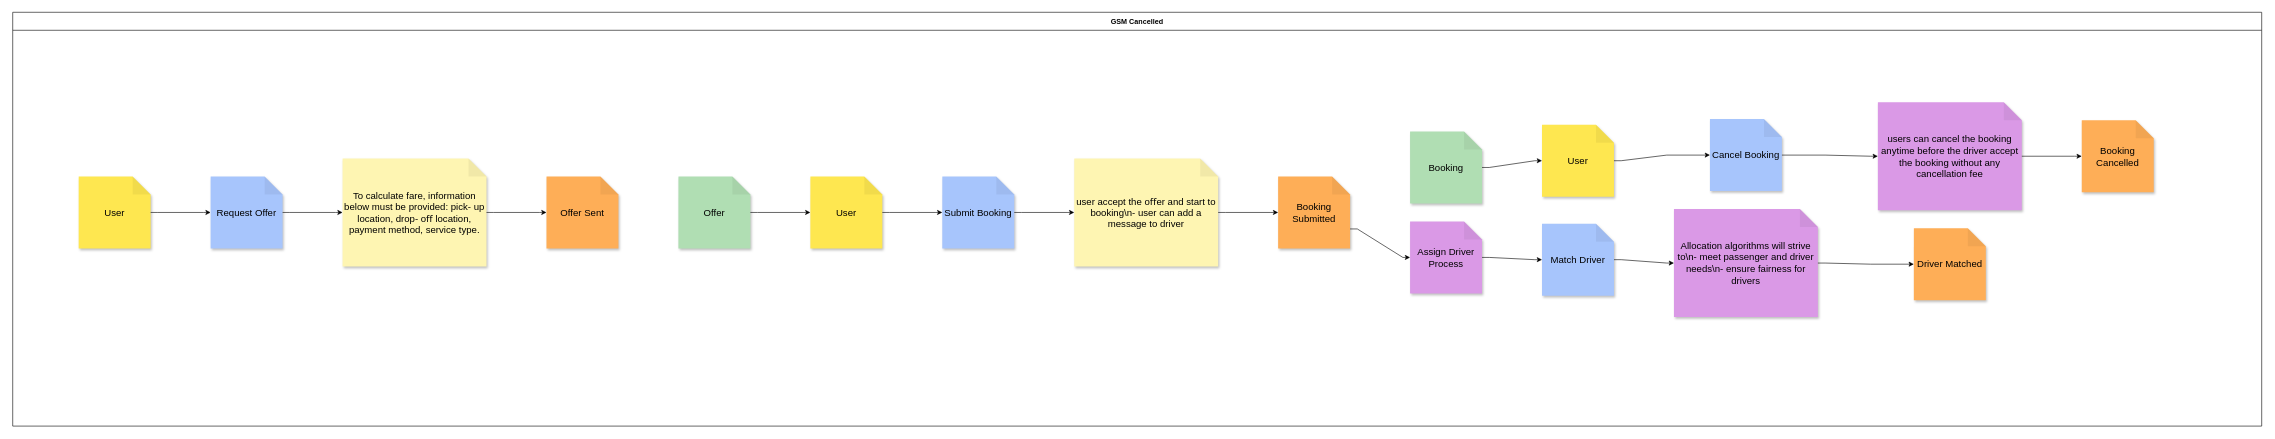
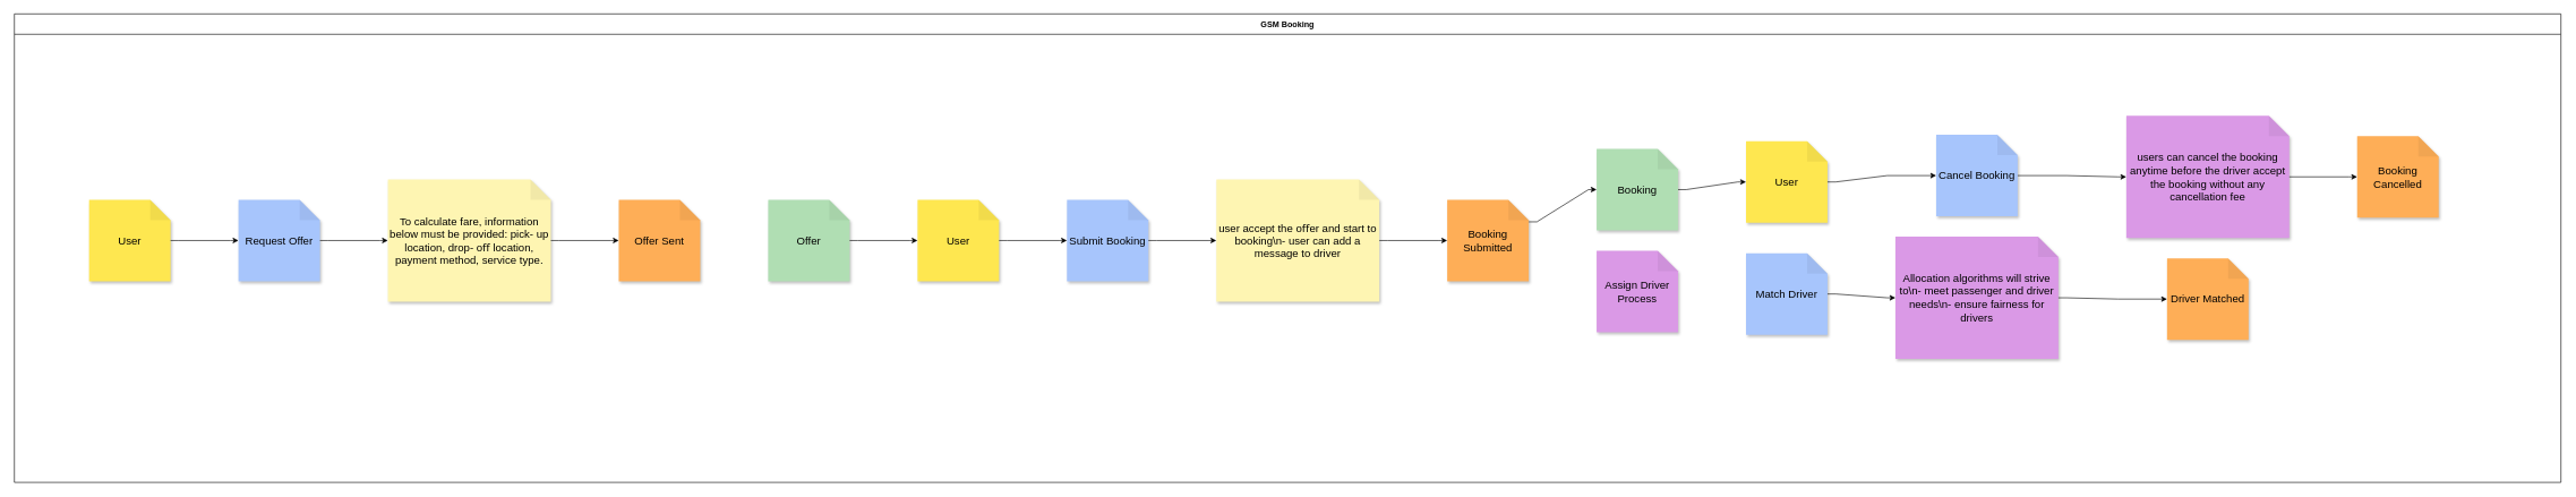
- <mxCell id="2" value="GSM Cancelled" style="swimlane;startSize=30;horizontal=1;" parent="1" vertex="1"><mxGeometry y="20" width="3750" height="690" as="geometry" x="20" /></mxCell>
+ <mxCell id="2" value="GSM Booking" style="swimlane;startSize=30;horizontal=1;" parent="1" vertex="1"><mxGeometry y="20" width="3750" height="690" as="geometry" x="20" /></mxCell>
+ <mxCell id="28" style="edgeStyle=orthogonalEdgeStyle;rounded=0;orthogonalLoop=1;jettySize=auto;html=1;noEdgeStyle=1;orthogonal=1;" parent="2" source="18" target="7" edge="1"><mxGeometry relative="1" as="geometry"><Array as="points"><mxPoint x="2242" y="306.25" /><mxPoint x="2318" y="258.75" /></Array></mxGeometry></mxCell>
- <mxCell id="29" style="edgeStyle=orthogonalEdgeStyle;rounded=0;orthogonalLoop=1;jettySize=auto;html=1;noEdgeStyle=1;orthogonal=1;" parent="2" source="18" target="14" edge="1"><mxGeometry relative="1" as="geometry"><Array as="points"><mxPoint x="2242" y="361.25" /><mxPoint x="2318" y="408.75" /></Array></mxGeometry></mxCell>
- <mxCell id="30" style="edgeStyle=orthogonalEdgeStyle;rounded=0;orthogonalLoop=1;jettySize=auto;html=1;noEdgeStyle=1;orthogonal=1;" parent="2" source="14" target="10" edge="1"><mxGeometry relative="1" as="geometry"><Array as="points"><mxPoint x="2462" y="408.75" /><mxPoint x="2538" y="412.5" /></Array></mxGeometry></mxCell>
